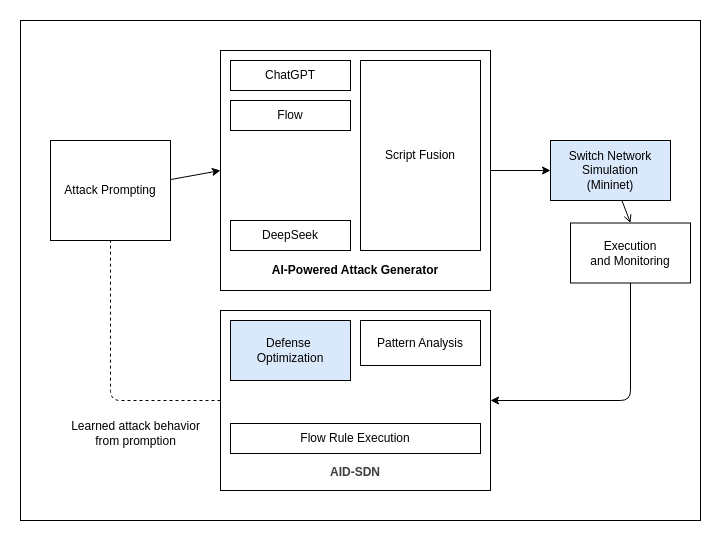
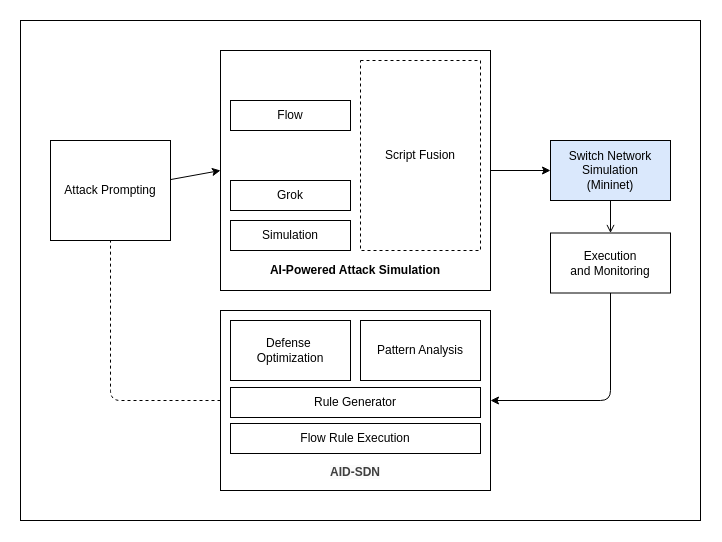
- <mxCell id="12" value="ChatGPT" style="rounded=0;whiteSpace=wrap;html=1;" vertex="1" parent="1"><mxGeometry x="230" y="60" width="120" height="30" as="geometry" /></mxCell>
- <mxCell id="11" value="Script Fusion" style="rounded=0;whiteSpace=wrap;html=1;" vertex="1" parent="1"><mxGeometry x="360" y="60" width="120" height="190" as="geometry" /></mxCell>
+ <mxCell id="11" value="Script Fusion" style="rounded=0;whiteSpace=wrap;html=1;dashed=1;" vertex="1" parent="1"><mxGeometry x="360" y="60" width="120" height="190" as="geometry" /></mxCell>
+ <mxCell id="15" value="Grok" style="rounded=0;whiteSpace=wrap;html=1;" vertex="1" parent="1"><mxGeometry x="230" y="180" width="120" height="30" as="geometry" /></mxCell>
- <mxCell id="14" value="DeepSeek" style="rounded=0;whiteSpace=wrap;html=1;" vertex="1" parent="1"><mxGeometry x="230" y="220" width="120" height="30" as="geometry" /></mxCell>
+ <mxCell id="14" value="Simulation" style="rounded=0;whiteSpace=wrap;html=1;" vertex="1" parent="1"><mxGeometry x="230" y="220" width="120" height="30" as="geometry" /></mxCell>
- <mxCell id="10" value="&lt;span style=&quot;color: rgb(0, 0, 0);&quot;&gt;Execution and&amp;nbsp;Monitoring&lt;/span&gt;" style="rounded=0;whiteSpace=wrap;html=1;" vertex="1" parent="1"><mxGeometry x="570" y="222.5" width="120" height="60" as="geometry" /></mxCell>
+ <mxCell id="10" value="&lt;span style=&quot;color: rgb(0, 0, 0);&quot;&gt;Execution and&amp;nbsp;Monitoring&lt;/span&gt;" style="rounded=0;whiteSpace=wrap;html=1;" vertex="1" parent="1"><mxGeometry x="550" y="232.5" width="120" height="60" as="geometry" /></mxCell>
- <mxCell id="24" value="&lt;b&gt;AI-Powered Attack Generator&lt;/b&gt;" style="text;whiteSpace=wrap;html=1;align=center;" vertex="1" parent="1"><mxGeometry x="220" y="255.5" width="270" height="40" as="geometry" /></mxCell>
+ <mxCell id="24" value="&lt;b&gt;AI-Powered Attack Simulation&lt;/b&gt;" style="text;whiteSpace=wrap;html=1;align=center;" vertex="1" parent="1"><mxGeometry x="220" y="255.5" width="270" height="40" as="geometry" /></mxCell>
- <mxCell id="18" value="Pattern Analysis" style="rounded=0;whiteSpace=wrap;html=1;" vertex="1" parent="1"><mxGeometry x="360" y="320" width="120" height="45" as="geometry" /></mxCell>
+ <mxCell id="18" value="Pattern Analysis" style="rounded=0;whiteSpace=wrap;html=1;" vertex="1" parent="1"><mxGeometry x="360" y="320" width="120" height="60" as="geometry" /></mxCell>
- <mxCell id="19" value="Defense&amp;nbsp;&lt;div&gt;Optimization&lt;/div&gt;" style="rounded=0;whiteSpace=wrap;html=1;fillColor=#dae8fc;" vertex="1" parent="1"><mxGeometry x="230" y="320" width="120" height="60" as="geometry" /></mxCell>
+ <mxCell id="19" value="Defense&amp;nbsp;&lt;div&gt;Optimization&lt;/div&gt;" style="rounded=0;whiteSpace=wrap;html=1;" vertex="1" parent="1"><mxGeometry x="230" y="320" width="120" height="60" as="geometry" /></mxCell>
+ <mxCell id="22" value="Rule Generator" style="rounded=0;whiteSpace=wrap;html=1;" vertex="1" parent="1"><mxGeometry x="230" y="387" width="250" height="30" as="geometry" /></mxCell>
- <mxCell id="21" value="Learned attack behavior&lt;div&gt;from promption&lt;/div&gt;" style="text;html=1;align=center;verticalAlign=middle;resizable=0;points=[];autosize=1;strokeColor=none;fillColor=none;" vertex="1" parent="1"><mxGeometry x="60" y="413" width="150" height="40" as="geometry" /></mxCell>
